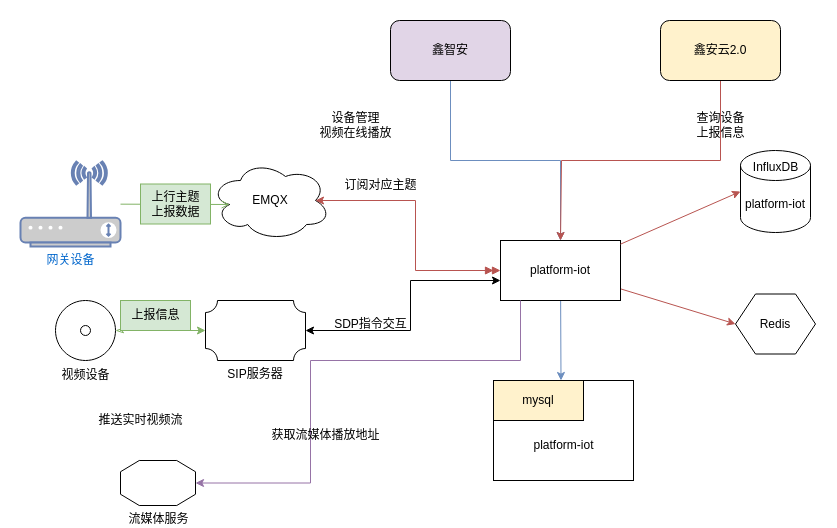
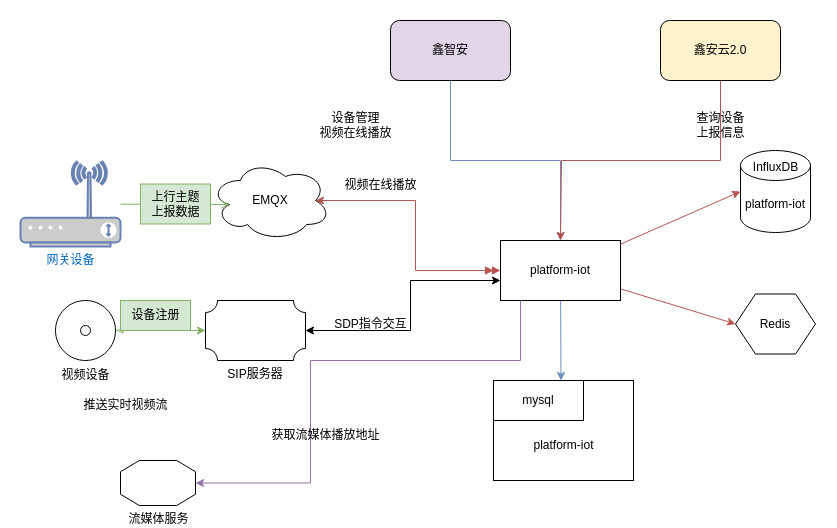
- <mxCell id="10" value="订阅对应主题" style="text;html=1;align=center;verticalAlign=middle;resizable=0;points=[];autosize=1;strokeColor=none;fillColor=none;" vertex="1" parent="1"><mxGeometry x="330" y="170" width="100" height="30" as="geometry" /></mxCell>
+ <mxCell id="10" value="视频在线播放" style="text;html=1;align=center;verticalAlign=middle;resizable=0;points=[];autosize=1;strokeColor=none;fillColor=none;" vertex="1" parent="1"><mxGeometry x="330" y="170" width="100" height="30" as="geometry" /></mxCell>
- <mxCell id="31" value="上报信息" style="text;html=1;align=center;verticalAlign=middle;resizable=0;points=[];autosize=1;strokeColor=#82b366;fillColor=#d5e8d4;" vertex="1" parent="26"><mxGeometry x="70" width="70" height="30" as="geometry" /></mxCell>
+ <mxCell id="31" value="设备注册" style="text;html=1;align=center;verticalAlign=middle;resizable=0;points=[];autosize=1;strokeColor=#82b366;fillColor=#d5e8d4;" vertex="1" parent="26"><mxGeometry x="70" width="70" height="30" as="geometry" /></mxCell>
- <mxCell id="14" value="mysql" style="rounded=0;whiteSpace=wrap;html=1;fillColor=#fff2cc;" vertex="1" parent="12"><mxGeometry width="90" height="40" as="geometry" /></mxCell>
+ <mxCell id="14" value="mysql" style="rounded=0;whiteSpace=wrap;html=1;" vertex="1" parent="12"><mxGeometry width="90" height="40" as="geometry" /></mxCell>
- <mxCell id="36" value="推送实时视频流" style="text;html=1;align=center;verticalAlign=middle;resizable=0;points=[];autosize=1;strokeColor=none;fillColor=none;" vertex="1" parent="1"><mxGeometry x="85" y="405" width="110" height="30" as="geometry" /></mxCell>
+ <mxCell id="36" value="推送实时视频流" style="text;html=1;align=center;verticalAlign=middle;resizable=0;points=[];autosize=1;strokeColor=none;fillColor=none;" vertex="1" parent="1"><mxGeometry x="70" y="390" width="110" height="30" as="geometry" /></mxCell>
